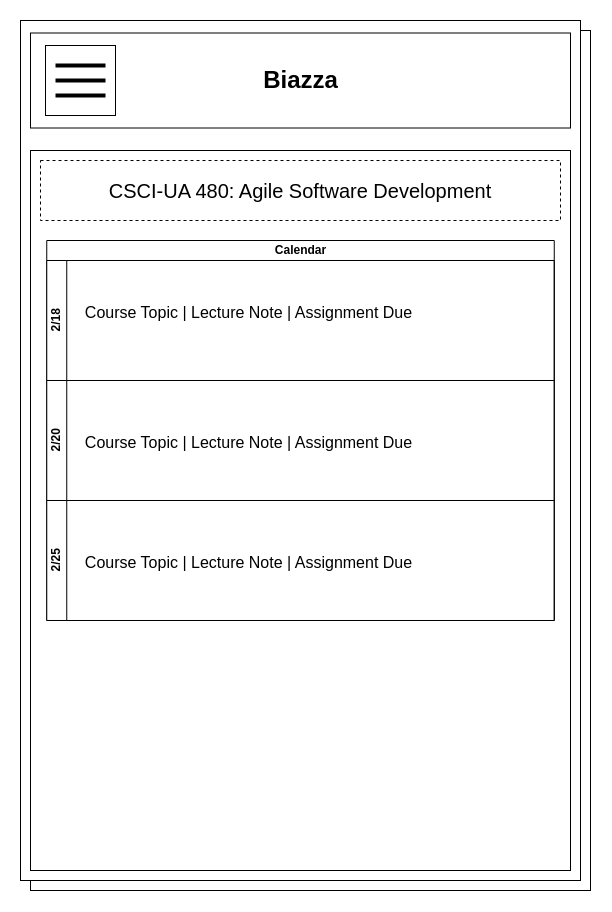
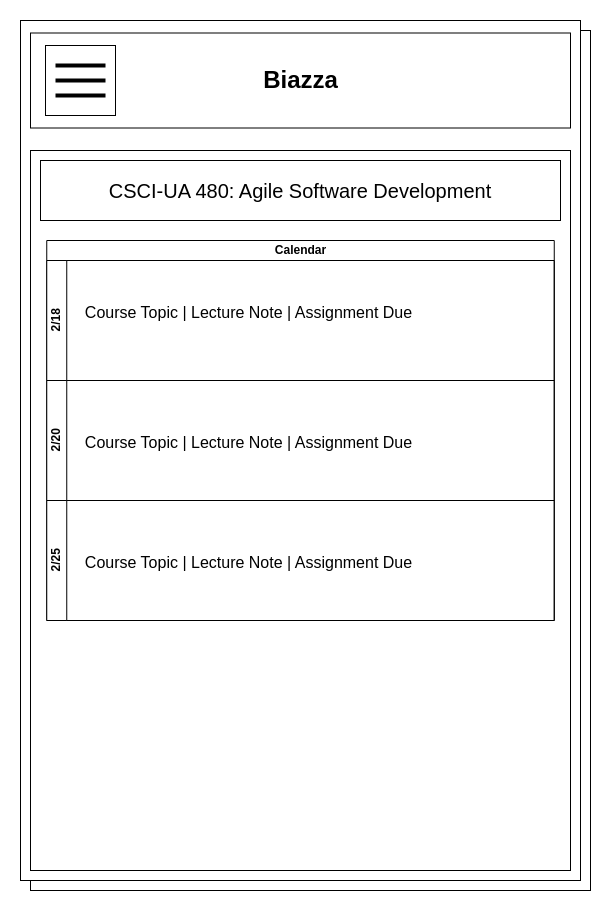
- <mxCell id="29" value="&lt;font style=&quot;font-size: 20px&quot;&gt;CSCI-UA 480: Agile Software Development&lt;/font&gt;" style="rounded=0;whiteSpace=wrap;html=1;dashed=1;" parent="1" vertex="1"><mxGeometry x="40" y="160" width="520" height="60" as="geometry" /></mxCell>
+ <mxCell id="29" value="&lt;font style=&quot;font-size: 20px&quot;&gt;CSCI-UA 480: Agile Software Development&lt;/font&gt;" style="rounded=0;whiteSpace=wrap;html=1;" parent="1" vertex="1"><mxGeometry x="40" y="160" width="520" height="60" as="geometry" /></mxCell>
